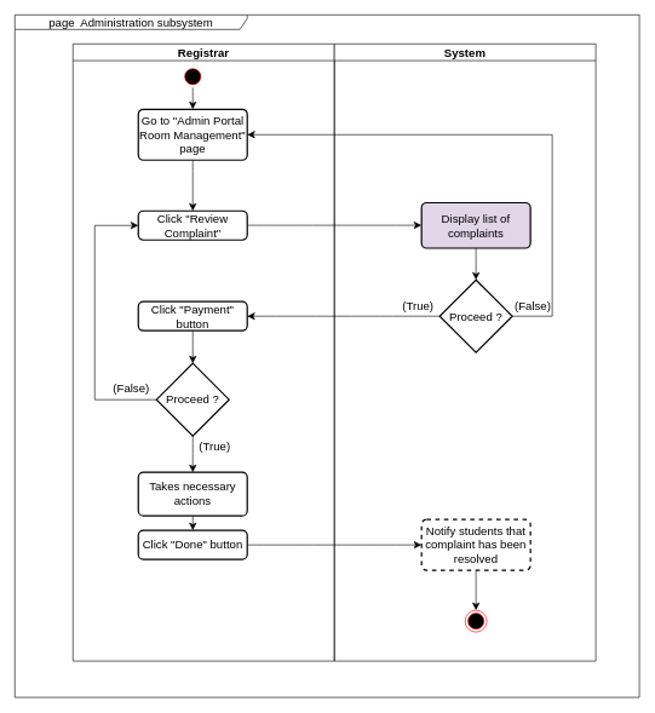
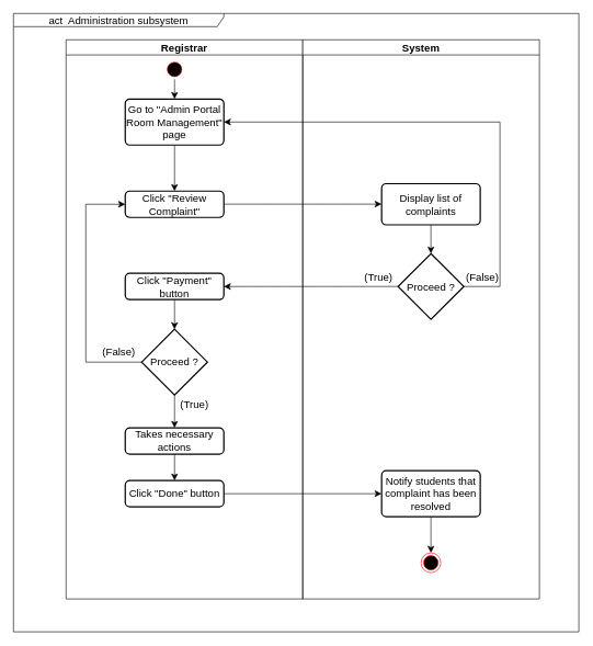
- <mxCell id="6" value="page&amp;nbsp; Administration subsystem" style="shape=umlFrame;whiteSpace=wrap;html=1;pointerEvents=0;fontSize=16;width=320;height=20;" vertex="1" parent="1"><mxGeometry x="20" y="20" width="860" height="940" as="geometry" /></mxCell>
+ <mxCell id="6" value="act&amp;nbsp; Administration subsystem" style="shape=umlFrame;whiteSpace=wrap;html=1;pointerEvents=0;fontSize=16;width=320;height=20;" vertex="1" parent="1"><mxGeometry x="20" y="20" width="860" height="940" as="geometry" /></mxCell>
- <mxCell id="13" value="Display list of complaints" style="rounded=1;whiteSpace=wrap;html=1;absoluteArcSize=1;arcSize=14;strokeWidth=2;fontSize=16;fillColor=#e1d5e7;" vertex="1" parent="1"><mxGeometry x="580" y="278.75" width="150" height="62.5" as="geometry" /></mxCell>
+ <mxCell id="13" value="Display list of complaints" style="rounded=1;whiteSpace=wrap;html=1;absoluteArcSize=1;arcSize=14;strokeWidth=2;fontSize=16;" vertex="1" parent="1"><mxGeometry x="580" y="278.75" width="150" height="62.5" as="geometry" /></mxCell>
- <mxCell id="17" value="Takes necessary actions" style="rounded=1;whiteSpace=wrap;html=1;absoluteArcSize=1;arcSize=14;strokeWidth=2;fontSize=16;" vertex="1" parent="1"><mxGeometry x="190" y="650" width="150" height="60" as="geometry" /></mxCell>
+ <mxCell id="17" value="Takes necessary actions" style="rounded=1;whiteSpace=wrap;html=1;absoluteArcSize=1;arcSize=14;strokeWidth=2;fontSize=16;" vertex="1" parent="1"><mxGeometry x="190" y="650" width="150" height="40" as="geometry" /></mxCell>
- <mxCell id="19" value="Notify students that complaint has been resolved" style="rounded=1;whiteSpace=wrap;html=1;absoluteArcSize=1;arcSize=14;strokeWidth=2;fontSize=16;dashed=1;" vertex="1" parent="1"><mxGeometry x="580" y="715" width="150" height="70" as="geometry" /></mxCell>
+ <mxCell id="19" value="Notify students that complaint has been resolved" style="rounded=1;whiteSpace=wrap;html=1;absoluteArcSize=1;arcSize=14;strokeWidth=2;fontSize=16;" vertex="1" parent="1"><mxGeometry x="580" y="715" width="150" height="70" as="geometry" /></mxCell>
